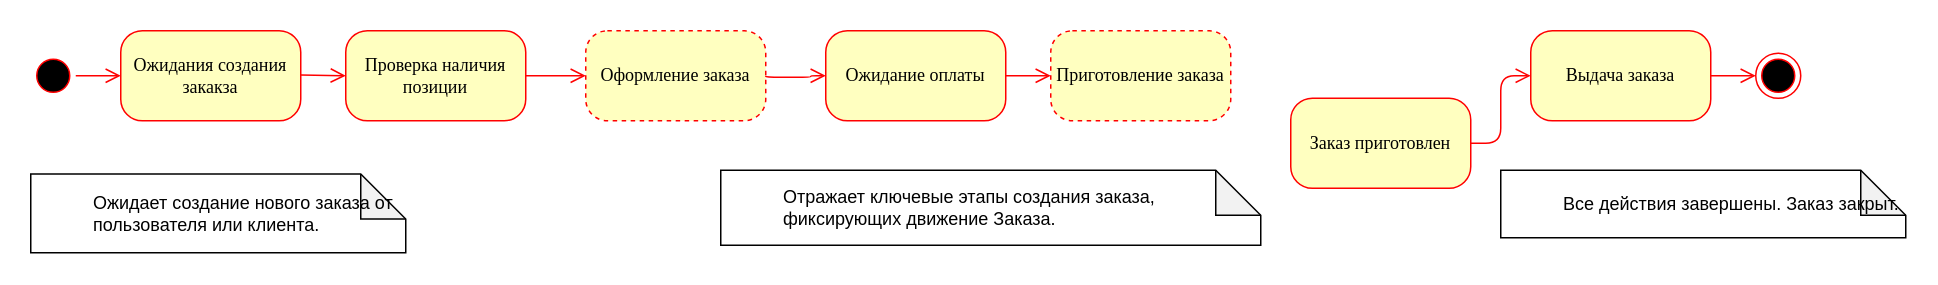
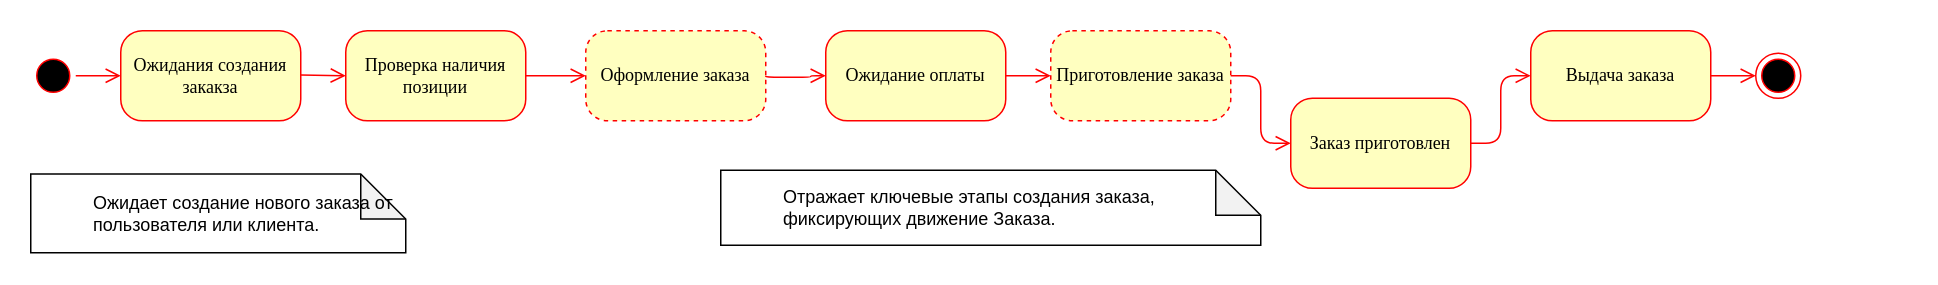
+ <mxCell id="15" style="edgeStyle=orthogonalEdgeStyle;html=1;exitX=1;exitY=0.5;entryX=0;entryY=0.5;labelBackgroundColor=none;endArrow=open;endSize=8;strokeColor=#ff0000;fontFamily=Verdana;fontSize=12;align=left;exitDx=0;exitDy=0;" parent="1" source="12" target="14" edge="1"><mxGeometry relative="1" as="geometry"><mxPoint x="960" y="50" as="sourcePoint" /></mxGeometry></mxCell>
- <mxCell id="21" value="&lt;blockquote style=&quot;margin: 0 0 0 40px; border: none; padding: 0px;&quot;&gt;Все действия завершены. Заказ закрыт.&lt;/blockquote&gt;" style="shape=note;whiteSpace=wrap;html=1;backgroundOutline=1;darkOpacity=0.05;align=left;" parent="1" vertex="1"><mxGeometry x="1000" y="113" width="270" height="45" as="geometry" /></mxCell>
